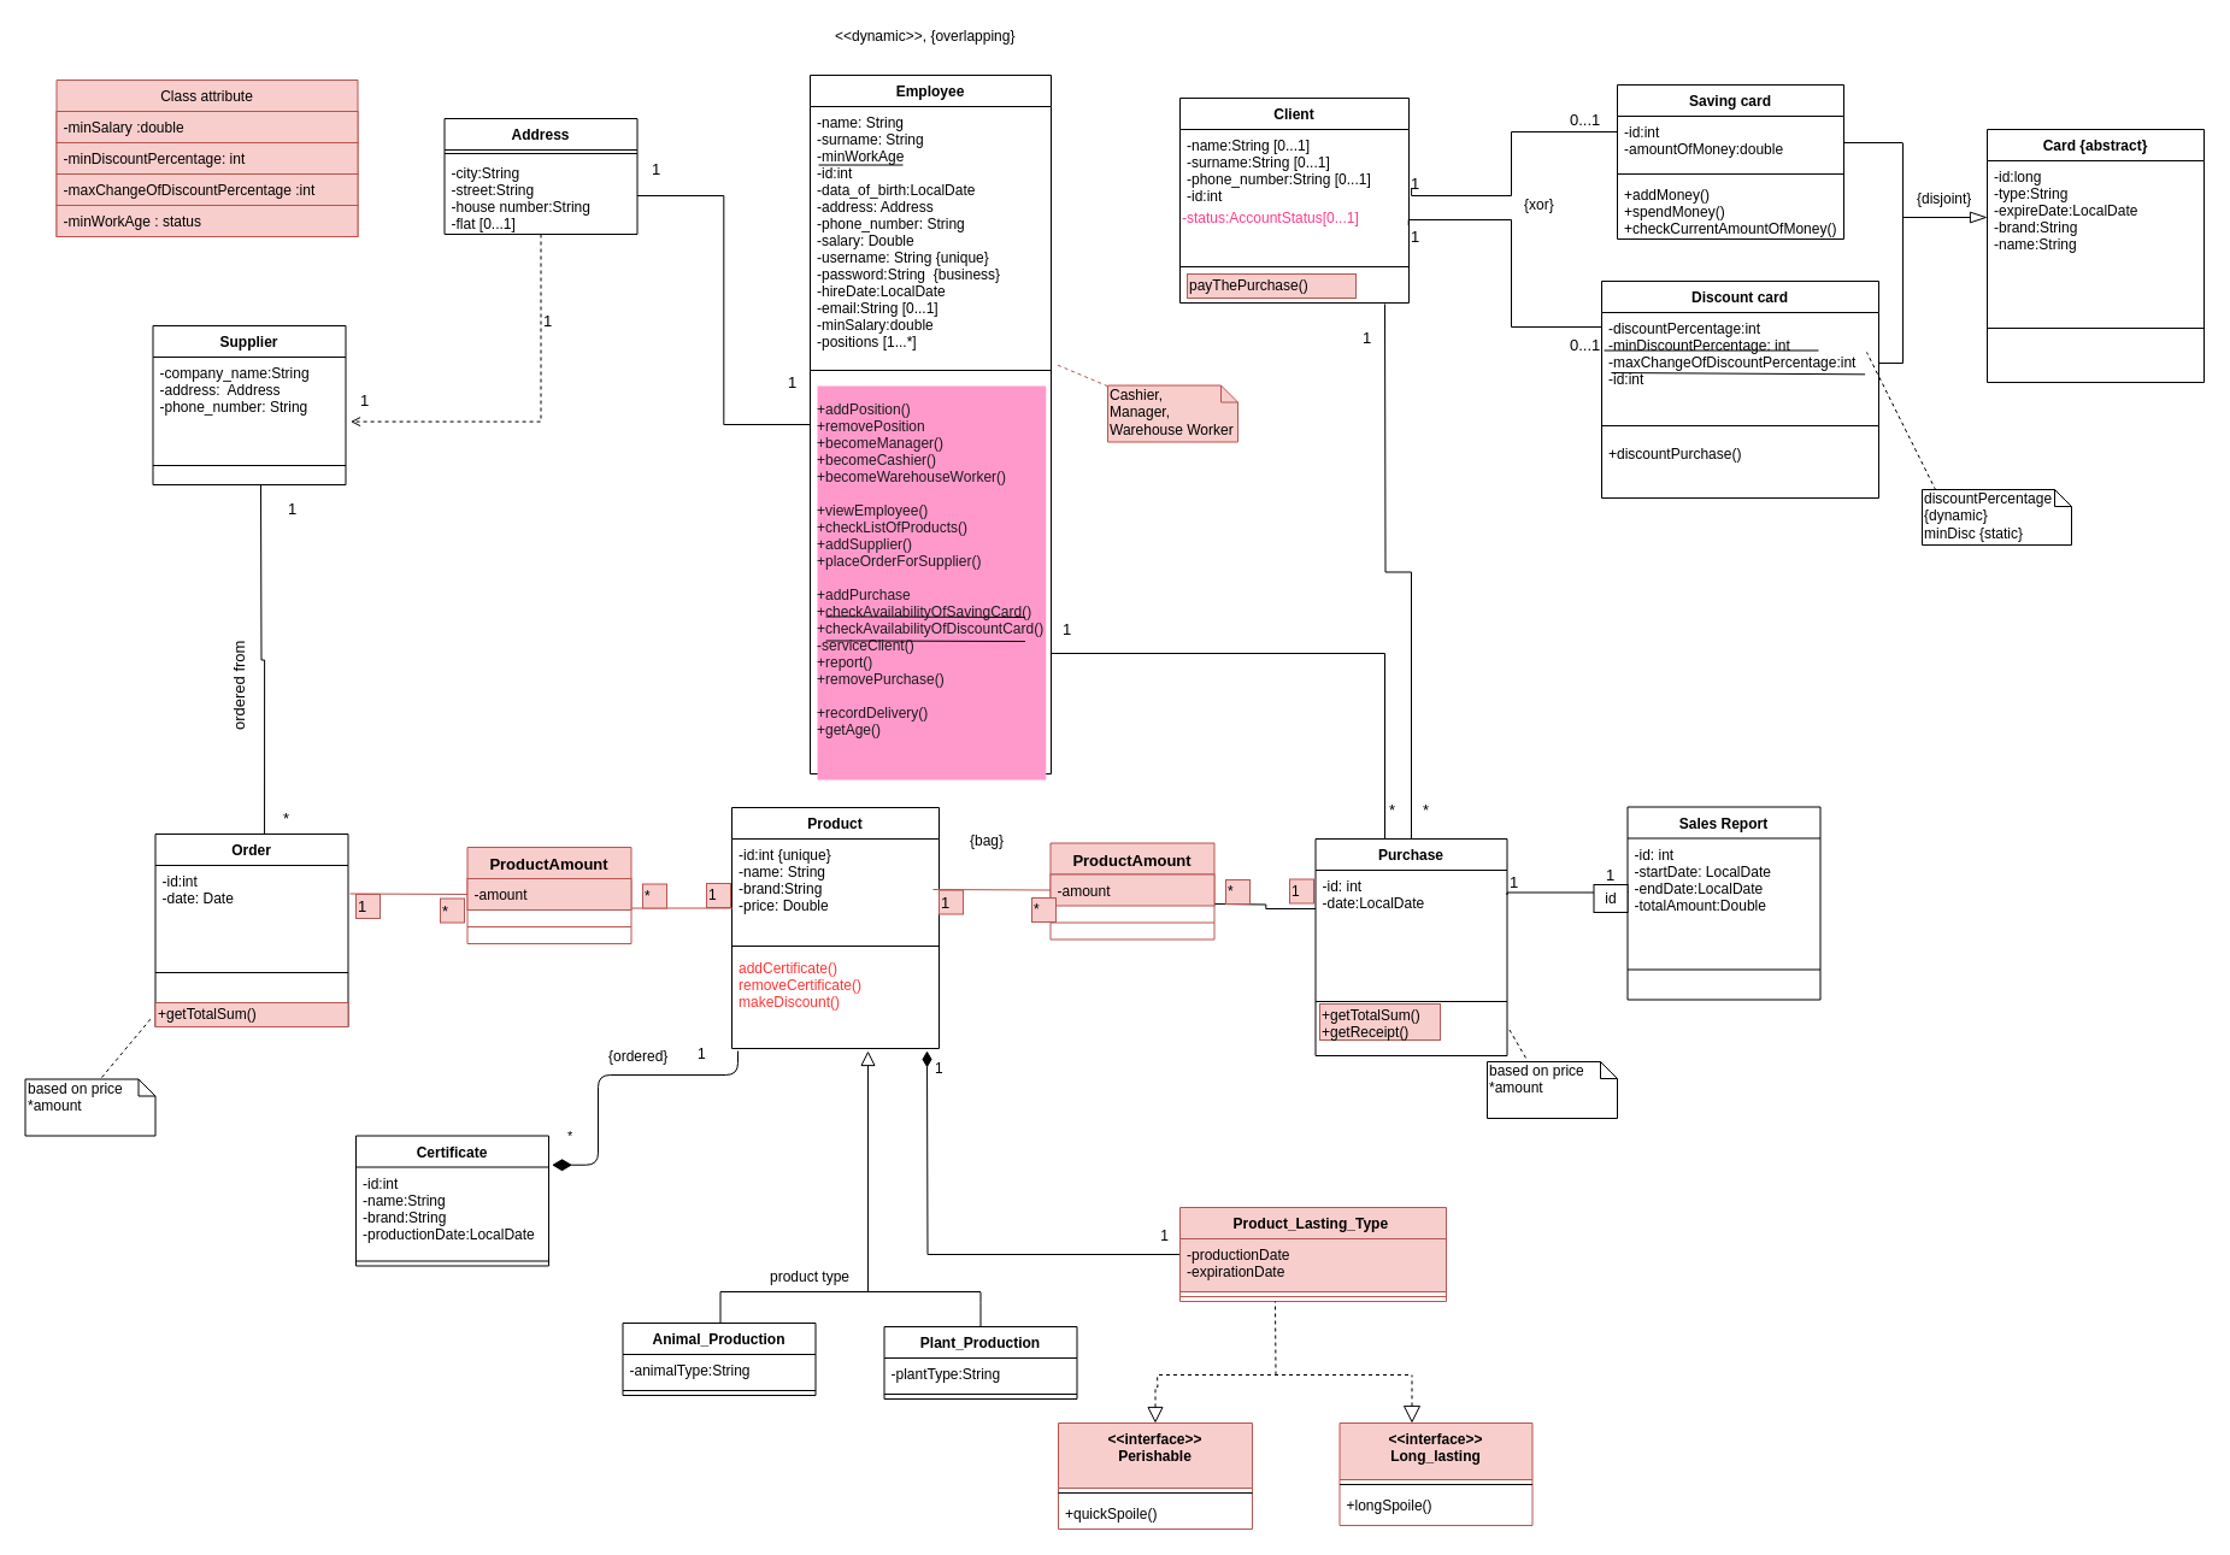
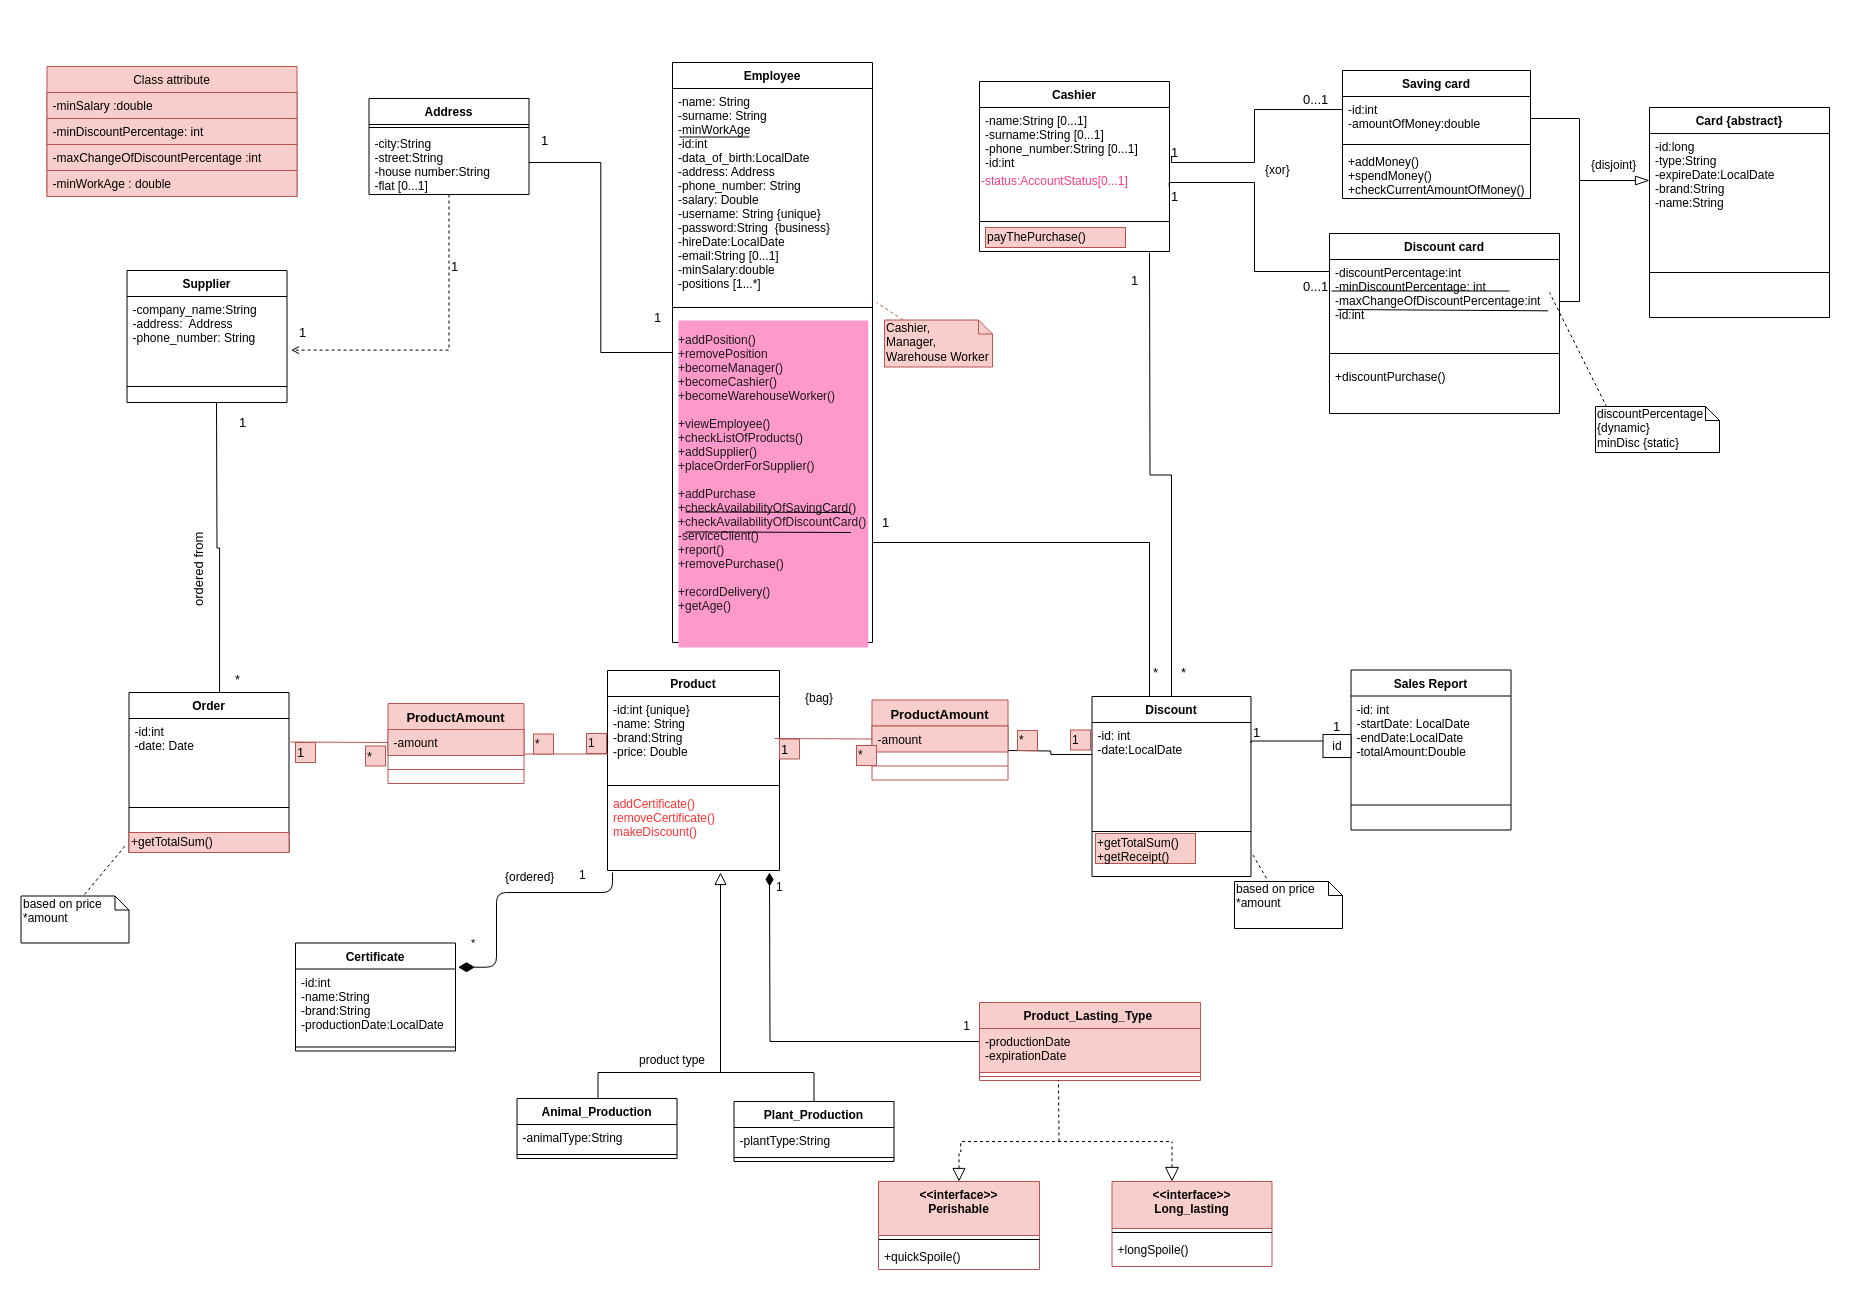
- <mxCell id="75" value="&amp;lt;&amp;lt;dynamic&amp;gt;&amp;gt;, {overlapping}" style="text;html=1;resizable=0;points=[];autosize=1;align=left;verticalAlign=top;spacingTop=-4;" parent="1" vertex="1"><mxGeometry x="690.5" y="20" width="160" height="20" as="geometry" /></mxCell>
- <mxCell id="30" value="Client" style="swimlane;fontStyle=1;align=center;verticalAlign=top;childLayout=stackLayout;horizontal=1;startSize=26;horizontalStack=0;resizeParent=1;resizeParentMax=0;resizeLast=0;collapsible=1;marginBottom=0;strokeWidth=1;fillColor=#ffffff;gradientColor=none;fontColor=#000000;html=0;" parent="1" vertex="1"><mxGeometry x="979" y="81" width="190" height="170" as="geometry" /></mxCell>
+ <mxCell id="30" value="Cashier" style="swimlane;fontStyle=1;align=center;verticalAlign=top;childLayout=stackLayout;horizontal=1;startSize=26;horizontalStack=0;resizeParent=1;resizeParentMax=0;resizeLast=0;collapsible=1;marginBottom=0;strokeWidth=1;fillColor=#ffffff;gradientColor=none;fontColor=#000000;html=0;" parent="1" vertex="1"><mxGeometry x="979" y="81" width="190" height="170" as="geometry" /></mxCell>
- <mxCell id="140" value="-minWorkAge : status" style="text;strokeColor=#b85450;fillColor=#f8cecc;align=left;verticalAlign=top;spacingLeft=4;spacingRight=4;overflow=hidden;rotatable=0;points=[[0,0.5],[1,0.5]];portConstraint=eastwest;" parent="136" vertex="1"><mxGeometry y="104" width="250" height="26" as="geometry" /></mxCell>
+ <mxCell id="140" value="-minWorkAge : double" style="text;strokeColor=#b85450;fillColor=#f8cecc;align=left;verticalAlign=top;spacingLeft=4;spacingRight=4;overflow=hidden;rotatable=0;points=[[0,0.5],[1,0.5]];portConstraint=eastwest;" parent="136" vertex="1"><mxGeometry y="104" width="250" height="26" as="geometry" /></mxCell>
- <mxCell id="143" value="Cashier,&lt;br&gt;Manager,&lt;br&gt;Warehouse Worker&lt;br&gt;&lt;br&gt;" style="shape=note;whiteSpace=wrap;html=1;size=14;verticalAlign=top;align=left;spacingTop=-6;fillColor=#f8cecc;strokeColor=#b85450;" parent="1" vertex="1"><mxGeometry x="919" y="319.5" width="108" height="47" as="geometry" /></mxCell>
+ <mxCell id="143" value="Cashier,&lt;br&gt;Manager,&lt;br&gt;Warehouse Worker&lt;br&gt;&lt;br&gt;" style="shape=note;whiteSpace=wrap;html=1;size=14;verticalAlign=top;align=left;spacingTop=-6;fillColor=#f8cecc;strokeColor=#b85450;" parent="1" vertex="1"><mxGeometry x="884" y="319.5" width="108" height="47" as="geometry" /></mxCell>
- <mxCell id="35" value="Purchase" style="swimlane;fontStyle=1;align=center;verticalAlign=top;childLayout=stackLayout;horizontal=1;startSize=26;horizontalStack=0;resizeParent=1;resizeParentMax=0;resizeLast=0;collapsible=1;marginBottom=0;strokeWidth=1;fillColor=#ffffff;gradientColor=none;fontColor=#000000;html=0;" parent="1" vertex="1"><mxGeometry x="1091.5" y="696" width="159" height="180" as="geometry" /></mxCell>
+ <mxCell id="35" value="Discount" style="swimlane;fontStyle=1;align=center;verticalAlign=top;childLayout=stackLayout;horizontal=1;startSize=26;horizontalStack=0;resizeParent=1;resizeParentMax=0;resizeLast=0;collapsible=1;marginBottom=0;strokeWidth=1;fillColor=#ffffff;gradientColor=none;fontColor=#000000;html=0;" parent="1" vertex="1"><mxGeometry x="1091.5" y="696" width="159" height="180" as="geometry" /></mxCell>
